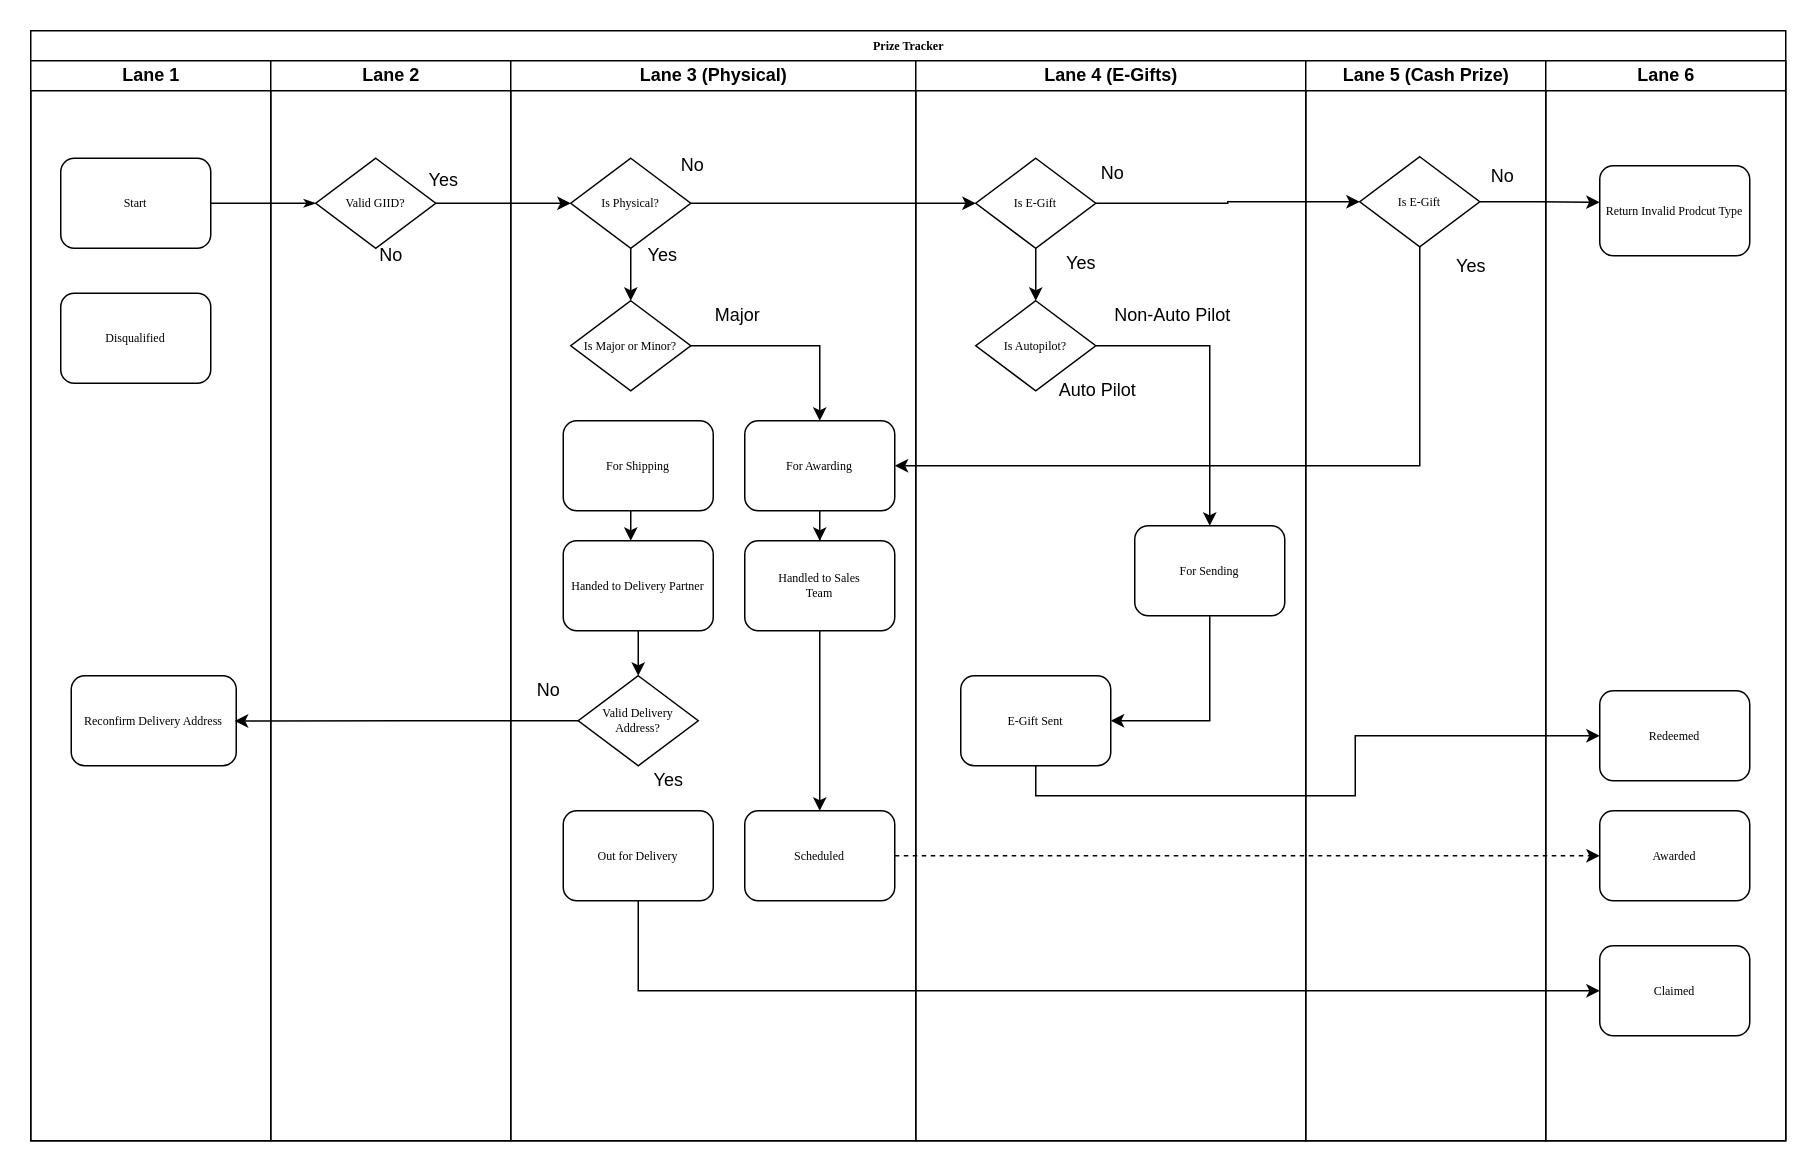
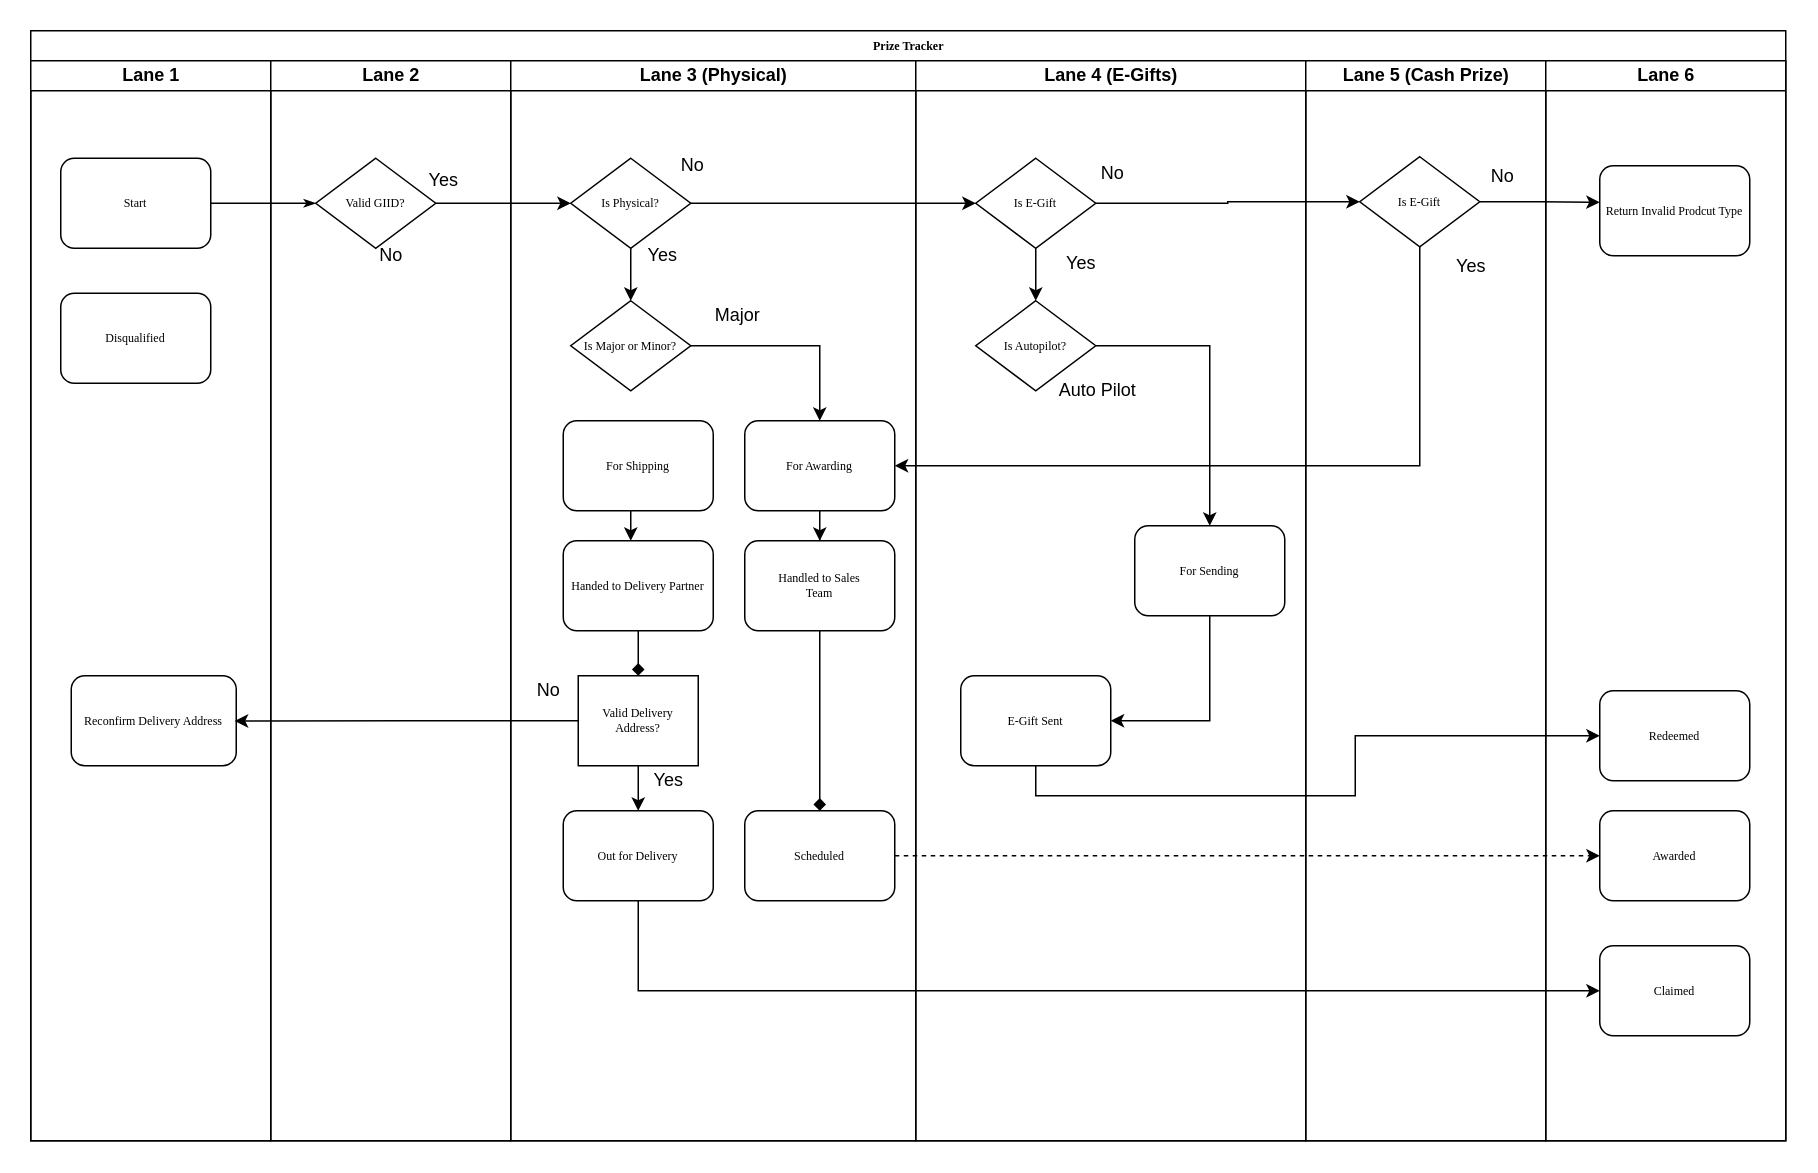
- <mxCell id="63" value="Non-Auto Pilot" style="text;html=1;resizable=0;autosize=1;align=center;verticalAlign=middle;points=[];fillColor=none;strokeColor=none;rounded=0;" vertex="1" parent="1"><mxGeometry x="736" y="200" width="90" height="20" as="geometry" /></mxCell>
- <mxCell id="23" style="edgeStyle=orthogonalEdgeStyle;rounded=0;orthogonalLoop=1;jettySize=auto;html=1;exitX=0.5;exitY=1;exitDx=0;exitDy=0;entryX=0.5;entryY=0;entryDx=0;entryDy=0;" edge="1" parent="12" source="24" target="26"><mxGeometry relative="1" as="geometry" /></mxCell>
+ <mxCell id="23" style="edgeStyle=orthogonalEdgeStyle;rounded=0;orthogonalLoop=1;jettySize=auto;html=1;exitX=0.5;exitY=1;exitDx=0;exitDy=0;entryX=0.5;entryY=0;entryDx=0;entryDy=0;endArrow=diamond;" edge="1" parent="12" source="24" target="26"><mxGeometry relative="1" as="geometry" /></mxCell>
- <mxCell id="26" value="Valid Delivery Address?" style="rhombus;whiteSpace=wrap;html=1;rounded=0;shadow=0;labelBackgroundColor=none;strokeWidth=1;fontFamily=Verdana;fontSize=8;align=center;" vertex="1" parent="12"><mxGeometry x="45" y="410" width="80" height="60" as="geometry" /></mxCell>
+ <mxCell id="26" value="Valid Delivery Address?" style="whiteSpace=wrap;html=1;shadow=0;labelBackgroundColor=none;strokeWidth=1;fontFamily=Verdana;fontSize=8;align=center;rounded=0;" vertex="1" parent="12"><mxGeometry x="45" y="410" width="80" height="60" as="geometry" /></mxCell>
+ <mxCell id="25" style="edgeStyle=orthogonalEdgeStyle;rounded=0;orthogonalLoop=1;jettySize=auto;html=1;exitX=0.5;exitY=1;exitDx=0;exitDy=0;entryX=0.5;entryY=0;entryDx=0;entryDy=0;" edge="1" parent="12" source="26" target="13"><mxGeometry relative="1" as="geometry" /></mxCell>
- <mxCell id="27" style="edgeStyle=orthogonalEdgeStyle;rounded=0;orthogonalLoop=1;jettySize=auto;html=1;exitX=0.5;exitY=1;exitDx=0;exitDy=0;entryX=0.5;entryY=0;entryDx=0;entryDy=0;" edge="1" parent="12" source="28" target="29"><mxGeometry relative="1" as="geometry" /></mxCell>
+ <mxCell id="27" style="edgeStyle=orthogonalEdgeStyle;rounded=0;orthogonalLoop=1;jettySize=auto;html=1;exitX=0.5;exitY=1;exitDx=0;exitDy=0;entryX=0.5;entryY=0;entryDx=0;entryDy=0;endArrow=diamond;" edge="1" parent="12" source="28" target="29"><mxGeometry relative="1" as="geometry" /></mxCell>
